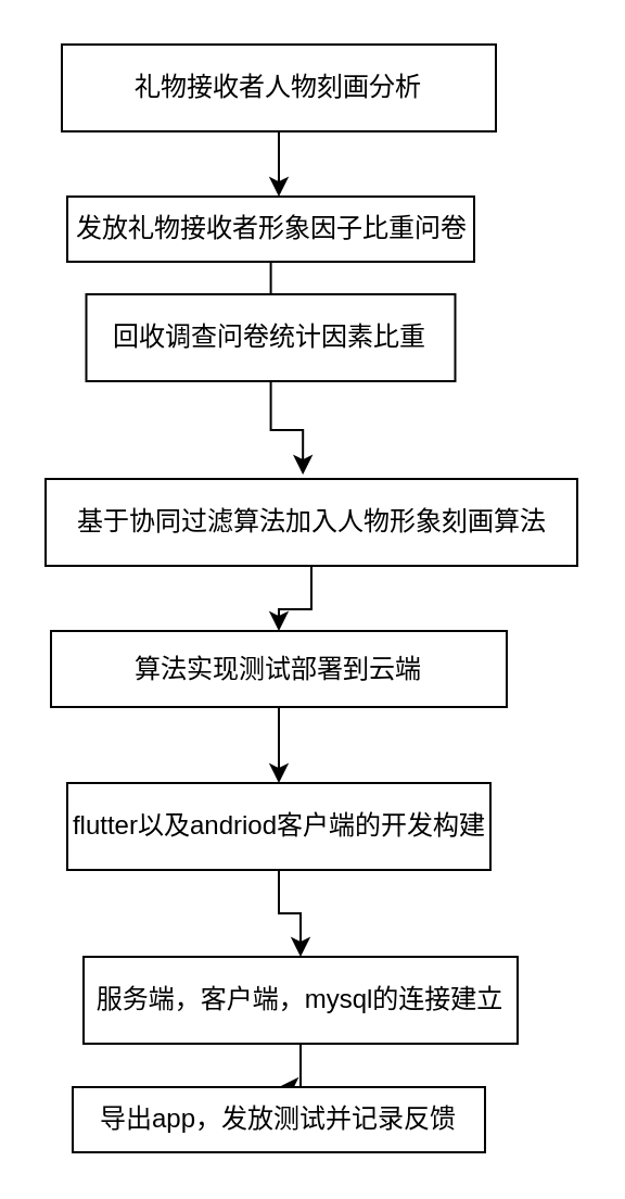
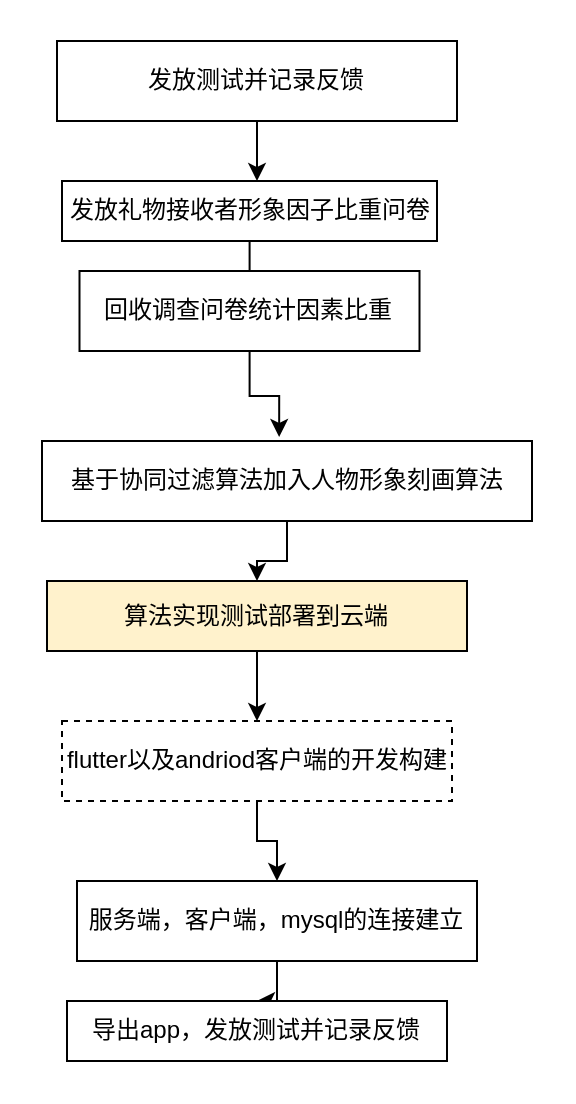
- <mxCell id="3" value="礼物接收者人物刻画分析" style="rounded=0;whiteSpace=wrap;html=1;" vertex="1" parent="1"><mxGeometry x="28" y="20" width="200" height="40" as="geometry" /></mxCell>
+ <mxCell id="3" value="发放测试并记录反馈" style="rounded=0;whiteSpace=wrap;html=1;" vertex="1" parent="1"><mxGeometry x="28" y="20" width="200" height="40" as="geometry" /></mxCell>
- <mxCell id="11" value="算法实现测试部署到云端" style="rounded=0;whiteSpace=wrap;html=1;" vertex="1" parent="1"><mxGeometry x="23" y="290" width="210" height="35" as="geometry" /></mxCell>
+ <mxCell id="11" value="算法实现测试部署到云端" style="rounded=0;whiteSpace=wrap;html=1;fillColor=#fff2cc;" vertex="1" parent="1"><mxGeometry x="23" y="290" width="210" height="35" as="geometry" /></mxCell>
- <mxCell id="13" value="flutter以及andriod客户端的开发构建" style="rounded=0;whiteSpace=wrap;html=1;" vertex="1" parent="1"><mxGeometry x="30.5" y="360" width="195" height="40" as="geometry" /></mxCell>
+ <mxCell id="13" value="flutter以及andriod客户端的开发构建" style="rounded=0;whiteSpace=wrap;html=1;dashed=1;" vertex="1" parent="1"><mxGeometry x="30.5" y="360" width="195" height="40" as="geometry" /></mxCell>
